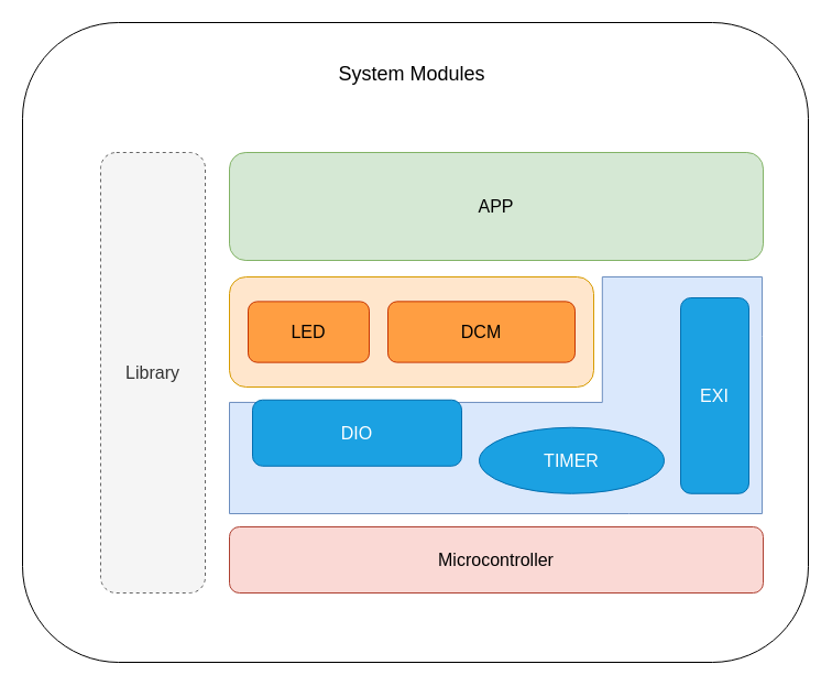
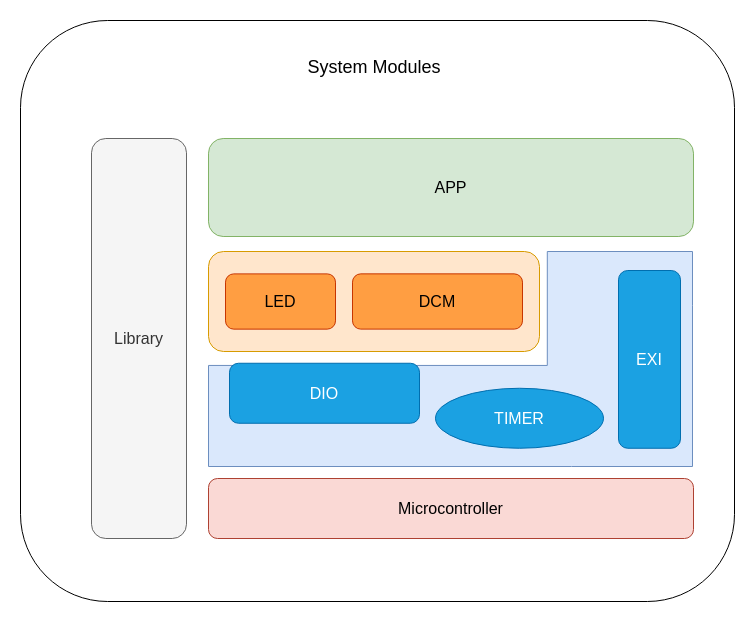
- <mxCell id="5" value="Library" style="rounded=1;whiteSpace=wrap;html=1;fontSize=16;fillColor=#f5f5f5;fontColor=#333333;strokeColor=#666666;dashed=1;" parent="1" vertex="1"><mxGeometry x="91" y="138" width="95" height="400" as="geometry" /></mxCell>
+ <mxCell id="5" value="Library" style="rounded=1;whiteSpace=wrap;html=1;fontSize=16;fillColor=#f5f5f5;fontColor=#333333;strokeColor=#666666;" parent="1" vertex="1"><mxGeometry x="91" y="138" width="95" height="400" as="geometry" /></mxCell>
